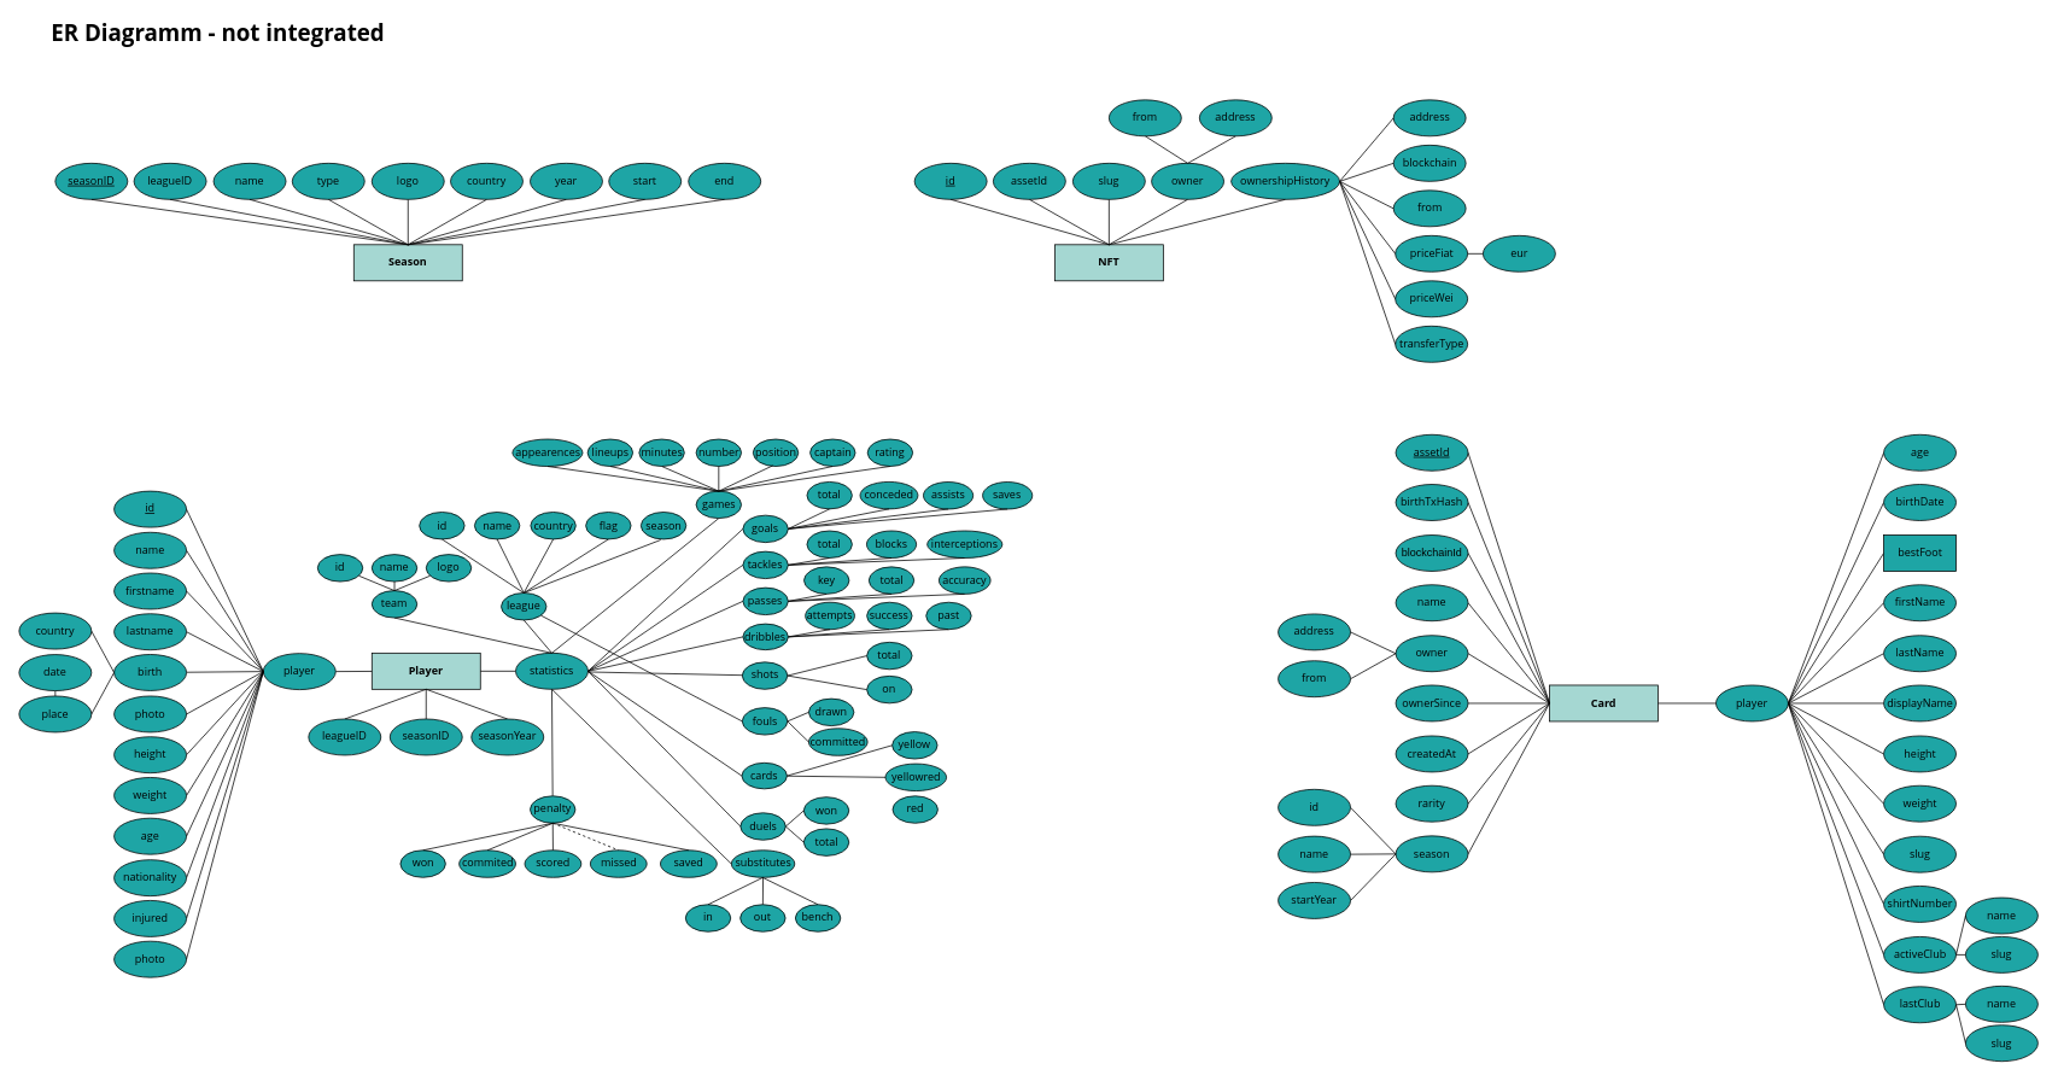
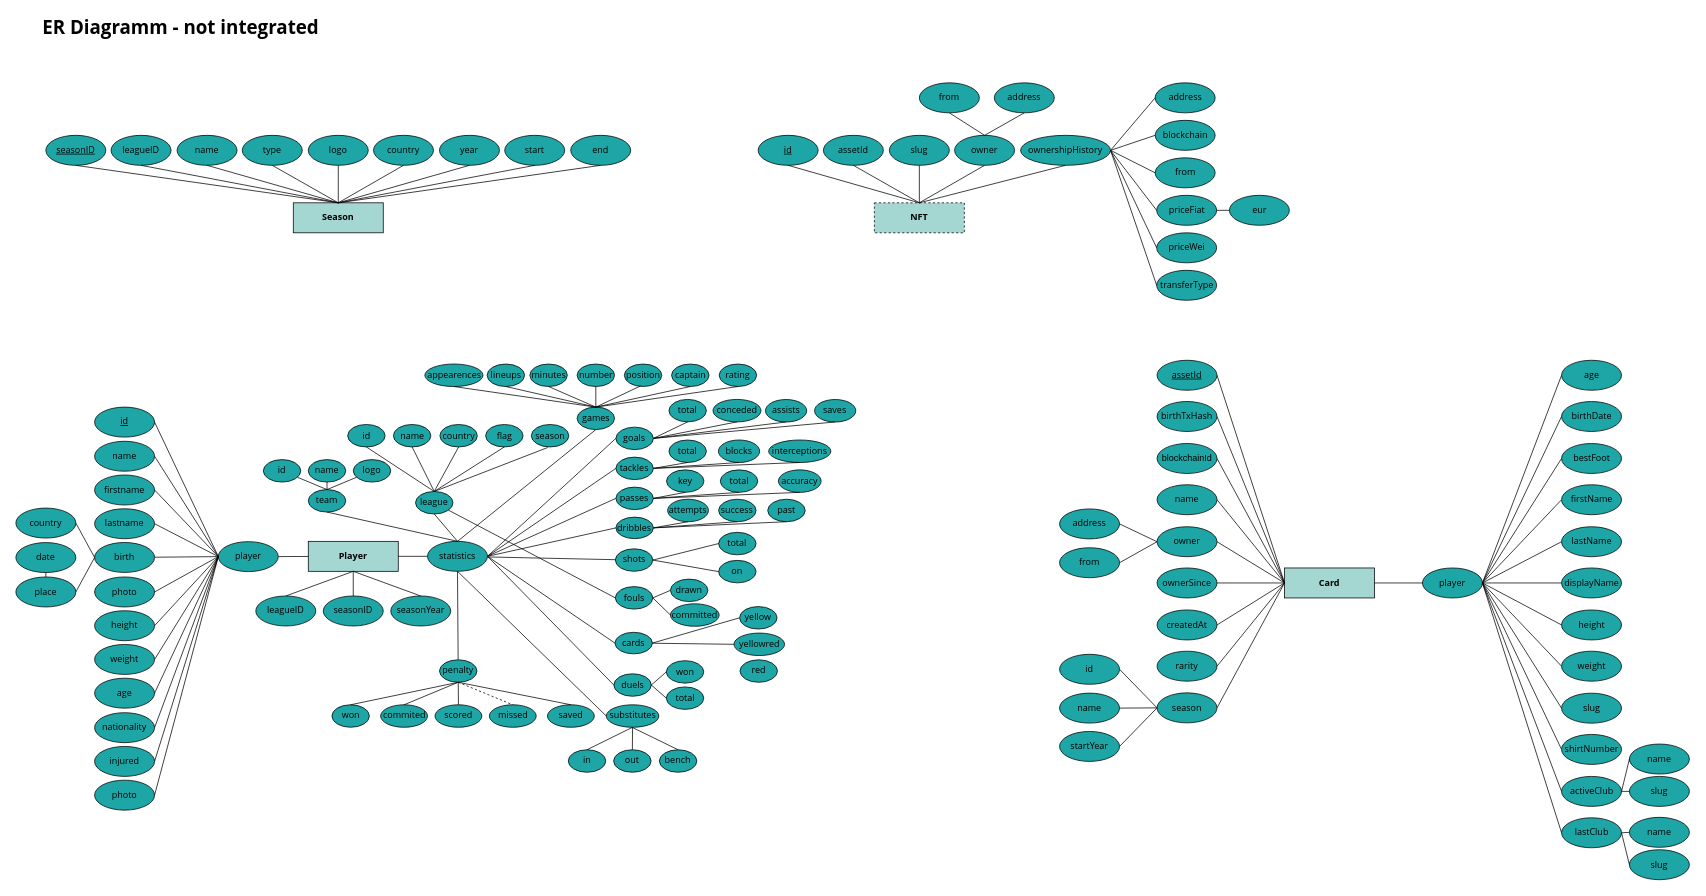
- <mxCell id="245" value="&lt;font data-font-src=&quot;https://fonts.googleapis.com/css?family=Open+Sans&quot; face=&quot;Open Sans&quot;&gt;&lt;b&gt;NFT&lt;/b&gt;&lt;/font&gt;" style="rounded=0;whiteSpace=wrap;html=1;fillColor=#a5d7d2;" parent="244" vertex="1"><mxGeometry x="155" y="160" width="120" height="40" as="geometry" /></mxCell>
+ <mxCell id="245" value="&lt;font data-font-src=&quot;https://fonts.googleapis.com/css?family=Open+Sans&quot; face=&quot;Open Sans&quot;&gt;&lt;b&gt;NFT&lt;/b&gt;&lt;/font&gt;" style="rounded=0;whiteSpace=wrap;html=1;fillColor=#a5d7d2;dashed=1;" parent="244" vertex="1"><mxGeometry x="155" y="160" width="120" height="40" as="geometry" /></mxCell>
- <mxCell id="48" value="bestFoot" style="whiteSpace=wrap;html=1;fillColor=#1EA5A5;fontFamily=Open Sans;fontSource=https%3A%2F%2Ffonts.googleapis.com%2Fcss%3Ffamily%3DOpen%2BSans;flipV=1;flipH=1;rounded=0;" parent="23" vertex="1"><mxGeometry x="669.5" y="111" width="80" height="40" as="geometry" /></mxCell>
+ <mxCell id="48" value="bestFoot" style="ellipse;whiteSpace=wrap;html=1;fillColor=#1EA5A5;fontFamily=Open Sans;fontSource=https%3A%2F%2Ffonts.googleapis.com%2Fcss%3Ffamily%3DOpen%2BSans;flipV=1;flipH=1;" parent="23" vertex="1"><mxGeometry x="669.5" y="111" width="80" height="40" as="geometry" /></mxCell>
